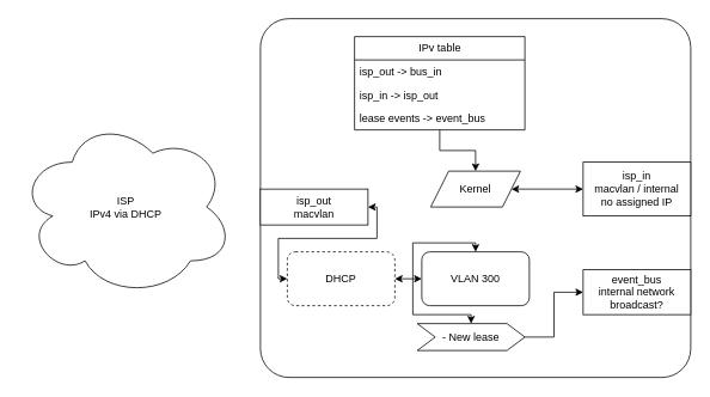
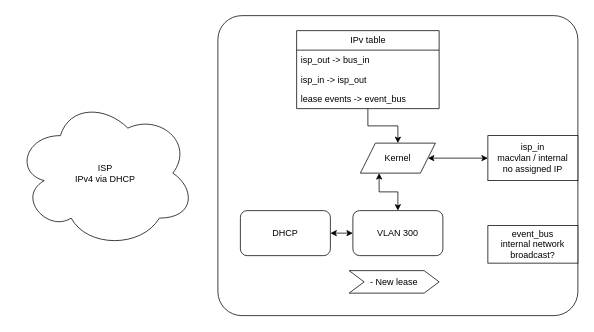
- <mxCell id="3" value="&lt;div&gt;isp_out&lt;/div&gt;macvlan" style="rounded=0;whiteSpace=wrap;html=1;" parent="1" vertex="1"><mxGeometry x="290" y="210" width="120" height="40" as="geometry" /></mxCell>
- <mxCell id="9" value="" style="endArrow=classic;startArrow=classic;html=1;rounded=0;exitX=1;exitY=0.5;exitDx=0;exitDy=0;entryX=0;entryY=0.5;entryDx=0;entryDy=0;edgeStyle=orthogonalEdgeStyle;" parent="1" source="3" target="8" edge="1"><mxGeometry width="50" height="50" relative="1" as="geometry"><mxPoint x="440" y="300" as="sourcePoint" /><mxPoint x="490" y="250" as="targetPoint" /></mxGeometry></mxCell>
- <mxCell id="8" value="DHCP" style="rounded=1;whiteSpace=wrap;html=1;dashed=1;" parent="1" vertex="1"><mxGeometry x="320" y="280" width="120" height="60" as="geometry" /></mxCell>
+ <mxCell id="8" value="DHCP" style="rounded=1;whiteSpace=wrap;html=1;" parent="1" vertex="1"><mxGeometry x="320" y="280" width="120" height="60" as="geometry" /></mxCell>
- <mxCell id="12" value="" style="endArrow=classic;startArrow=classic;html=1;rounded=0;exitX=0.5;exitY=0;exitDx=0;exitDy=0;edgeStyle=orthogonalEdgeStyle;" parent="1" source="7" target="21" edge="1"><mxGeometry width="50" height="50" relative="1" as="geometry"><mxPoint x="660" y="300" as="sourcePoint" /><mxPoint x="710" y="250" as="targetPoint" /></mxGeometry></mxCell>
+ <mxCell id="12" value="" style="endArrow=classic;startArrow=classic;html=1;rounded=0;entryX=0.25;entryY=1;entryDx=0;entryDy=0;exitX=0.5;exitY=0;exitDx=0;exitDy=0;edgeStyle=orthogonalEdgeStyle;" parent="1" source="7" target="11" edge="1"><mxGeometry width="50" height="50" relative="1" as="geometry"><mxPoint x="660" y="300" as="sourcePoint" /><mxPoint x="710" y="250" as="targetPoint" /></mxGeometry></mxCell>
- <mxCell id="20" style="edgeStyle=orthogonalEdgeStyle;rounded=0;orthogonalLoop=1;jettySize=auto;html=1;entryX=0;entryY=0.5;entryDx=0;entryDy=0;" edge="1" parent="1" source="21" target="19"><mxGeometry relative="1" as="geometry" /></mxCell>
